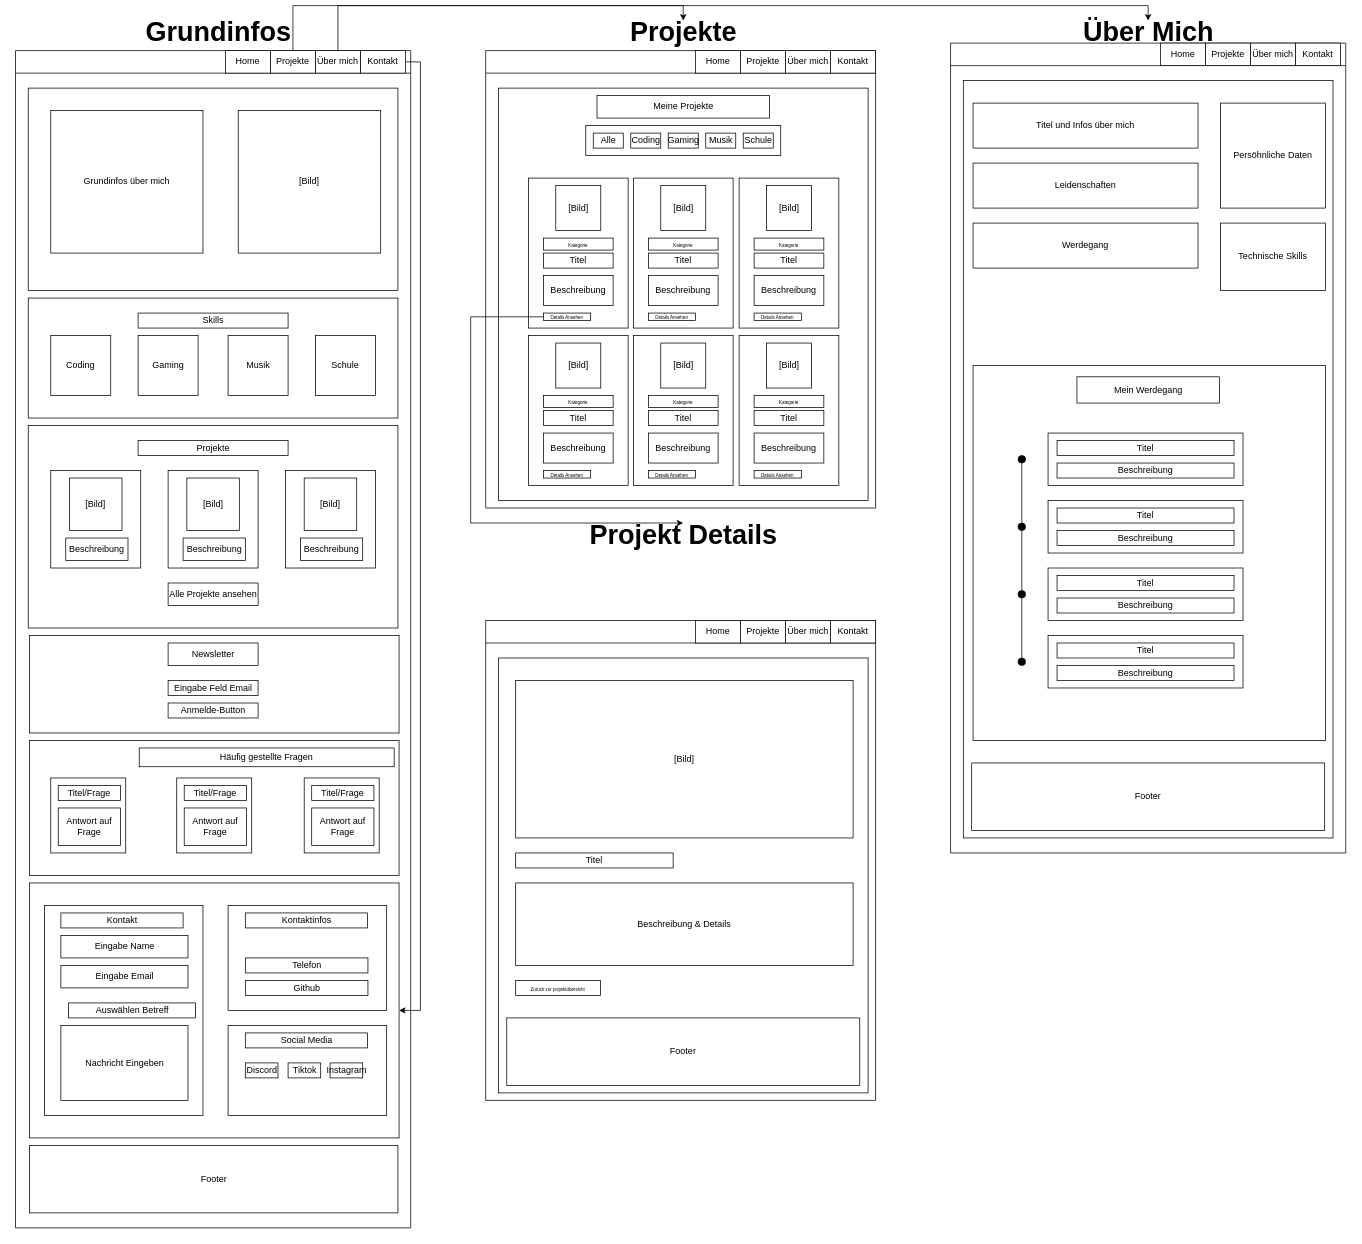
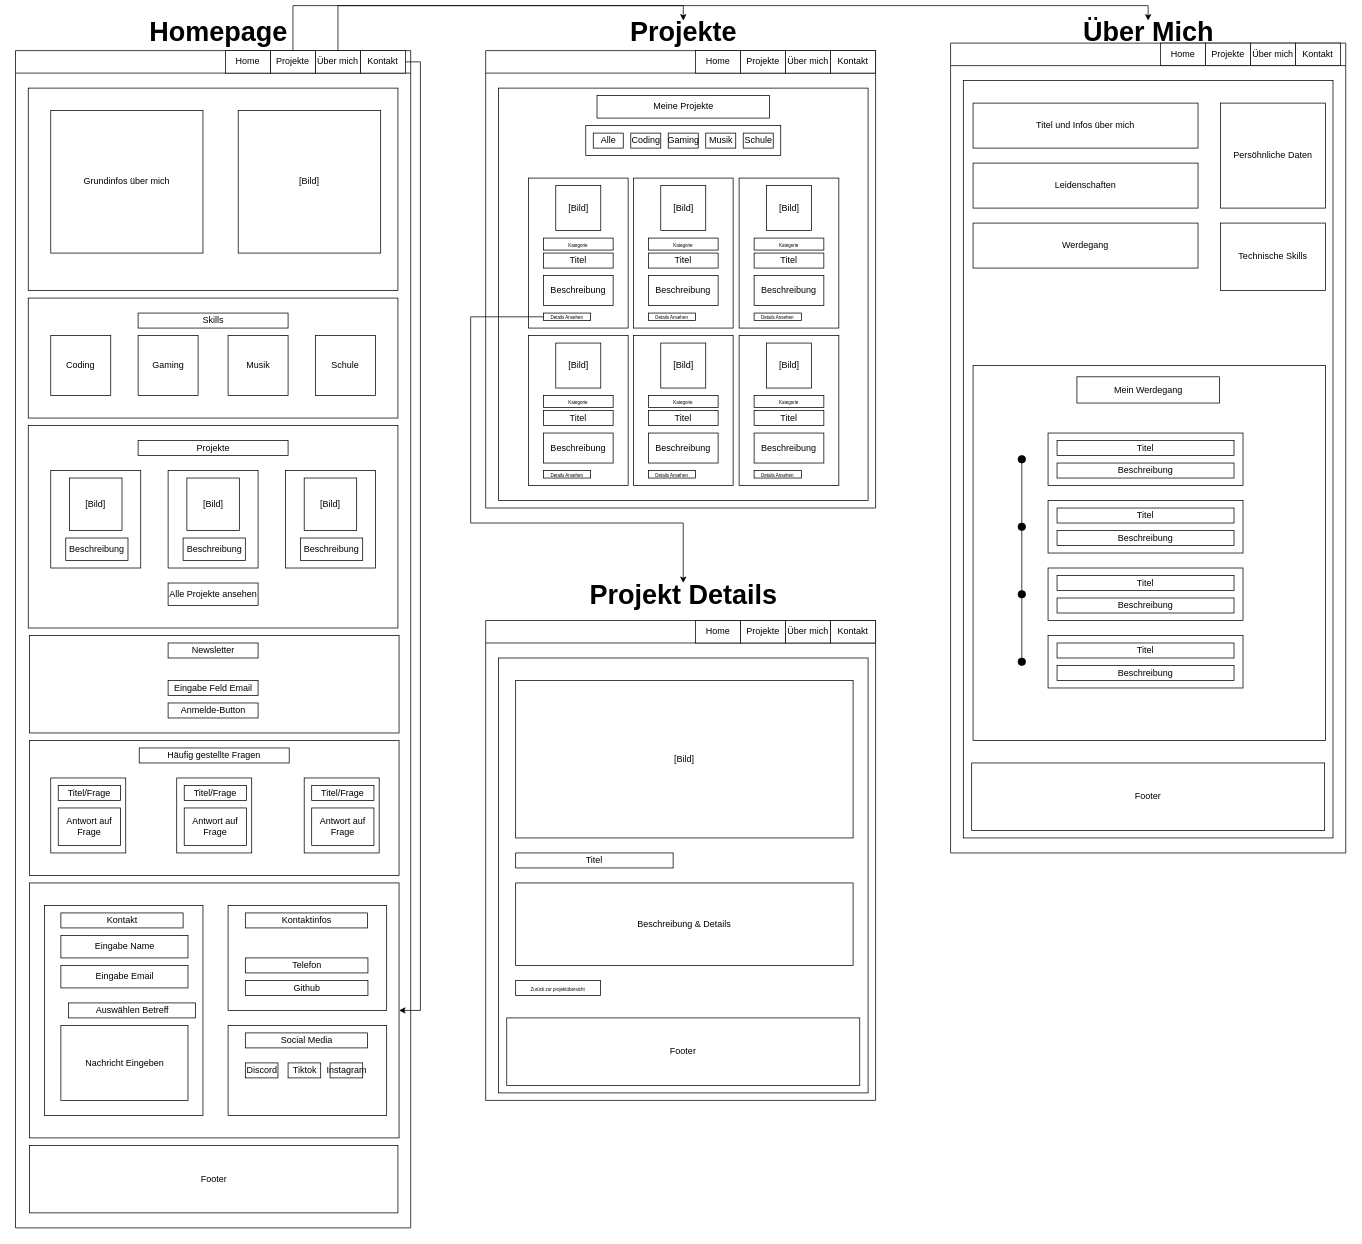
- <mxCell id="110" value="&lt;b&gt;&lt;font style=&quot;font-size: 36px;&quot;&gt;Grundinfos&lt;/font&gt;&lt;/b&gt;" style="text;html=1;align=center;verticalAlign=middle;whiteSpace=wrap;rounded=0;" vertex="1" parent="1"><mxGeometry x="141" y="20" width="300" height="30" as="geometry" /></mxCell>
+ <mxCell id="110" value="&lt;b&gt;&lt;font style=&quot;font-size: 36px;&quot;&gt;Homepage&lt;/font&gt;&lt;/b&gt;" style="text;html=1;align=center;verticalAlign=middle;whiteSpace=wrap;rounded=0;" vertex="1" parent="1"><mxGeometry x="141" y="20" width="300" height="30" as="geometry" /></mxCell>
- <mxCell id="156" value="&lt;span style=&quot;font-size: 36px;&quot;&gt;&lt;b&gt;Projekt Details&lt;/b&gt;&lt;/span&gt;" style="text;html=1;align=center;verticalAlign=middle;whiteSpace=wrap;rounded=0;" vertex="1" parent="1"><mxGeometry x="760.5" y="690" width="300" height="30" as="geometry" /></mxCell>
+ <mxCell id="156" value="&lt;span style=&quot;font-size: 36px;&quot;&gt;&lt;b&gt;Projekt Details&lt;/b&gt;&lt;/span&gt;" style="text;html=1;align=center;verticalAlign=middle;whiteSpace=wrap;rounded=0;" vertex="1" parent="1"><mxGeometry x="760.5" y="770" width="300" height="30" as="geometry" /></mxCell>
- <mxCell id="30" value="Newsletter" style="rounded=0;whiteSpace=wrap;html=1;" vertex="1" parent="2"><mxGeometry x="203.5" y="790" width="120" height="30" as="geometry" /></mxCell>
+ <mxCell id="30" value="Newsletter" style="rounded=0;whiteSpace=wrap;html=1;" vertex="1" parent="2"><mxGeometry x="203.5" y="790" width="120" height="20" as="geometry" /></mxCell>
- <mxCell id="34" value="Häufig gestellte Fragen" style="rounded=0;whiteSpace=wrap;html=1;" vertex="1" parent="2"><mxGeometry x="165" y="930" width="340" height="25" as="geometry" /></mxCell>
+ <mxCell id="34" value="Häufig gestellte Fragen" style="rounded=0;whiteSpace=wrap;html=1;" vertex="1" parent="2"><mxGeometry x="165" y="930" width="200" height="20" as="geometry" /></mxCell>
